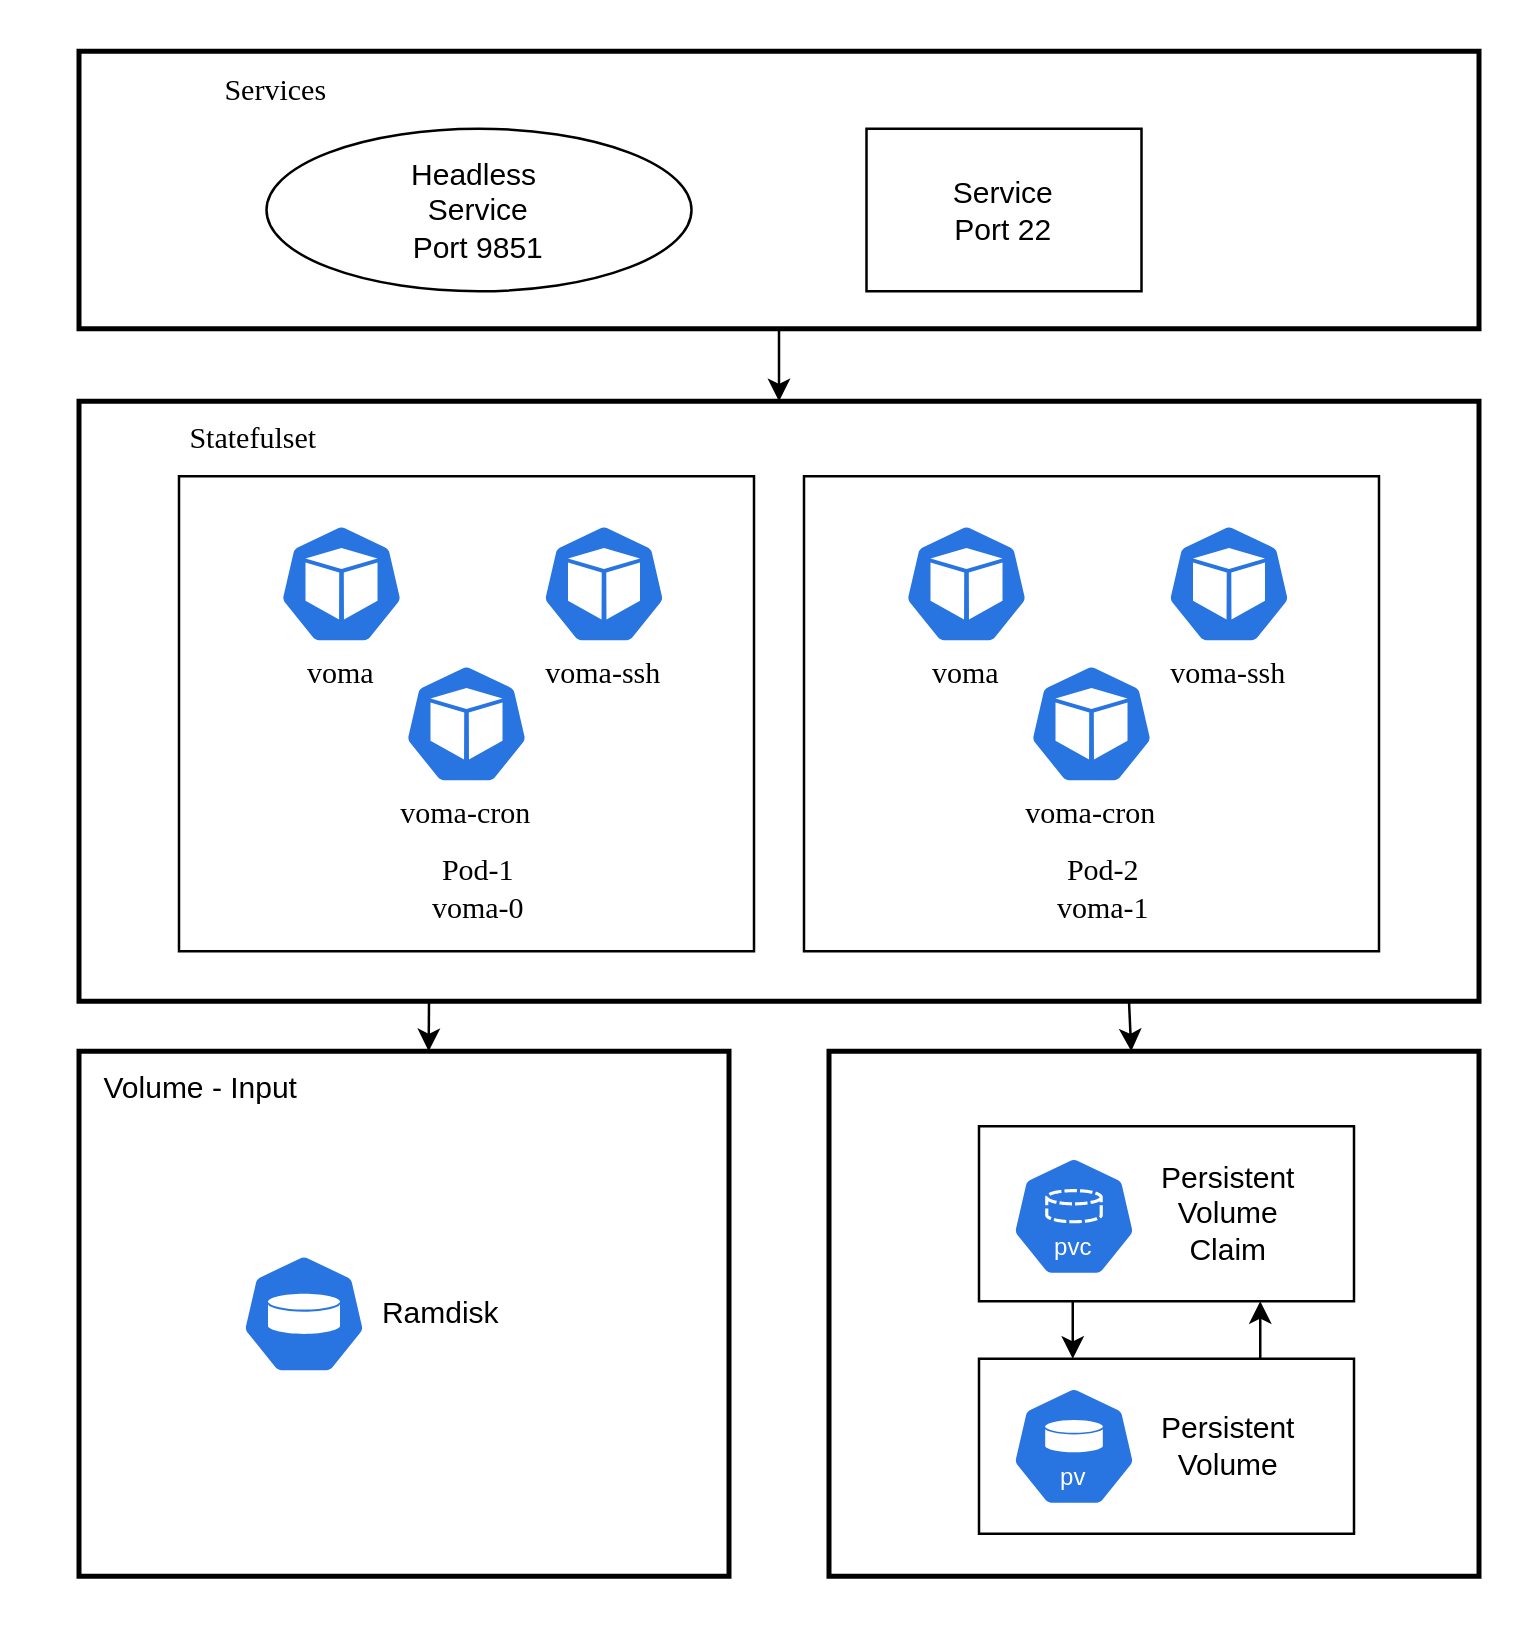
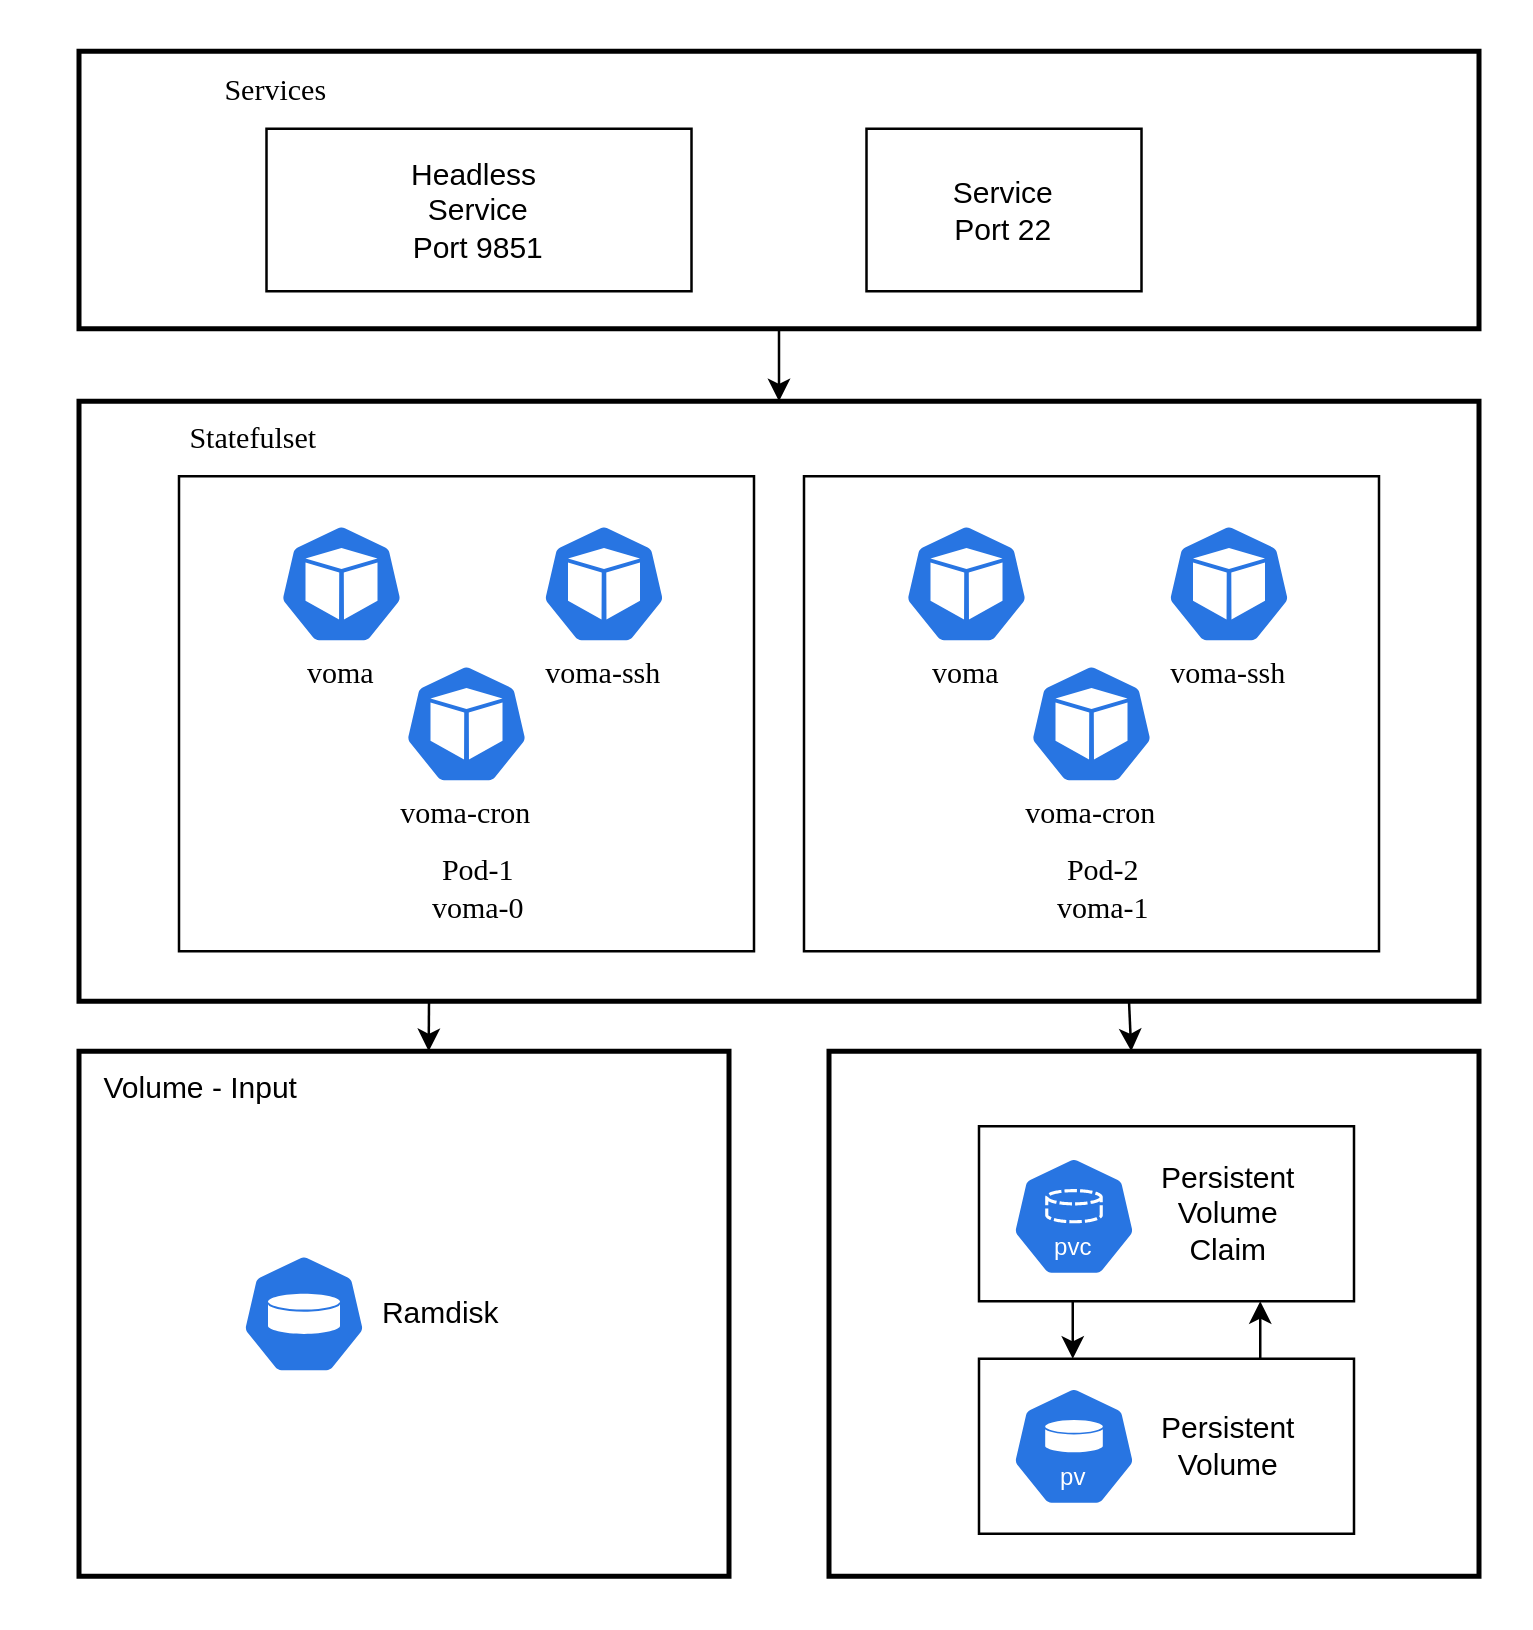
- <mxCell id="12" value="Headless&amp;nbsp;&lt;div&gt;Service&lt;/div&gt;&lt;div&gt;Port 9851&lt;/div&gt;" style="ellipse;whiteSpace=wrap;html=1;" vertex="1" parent="1"><mxGeometry x="106" y="51" width="170" height="65" as="geometry" /></mxCell>
+ <mxCell id="12" value="Headless&amp;nbsp;&lt;div&gt;Service&lt;/div&gt;&lt;div&gt;Port 9851&lt;/div&gt;" style="rounded=0;whiteSpace=wrap;html=1;" vertex="1" parent="1"><mxGeometry x="106" y="51" width="170" height="65" as="geometry" /></mxCell>
